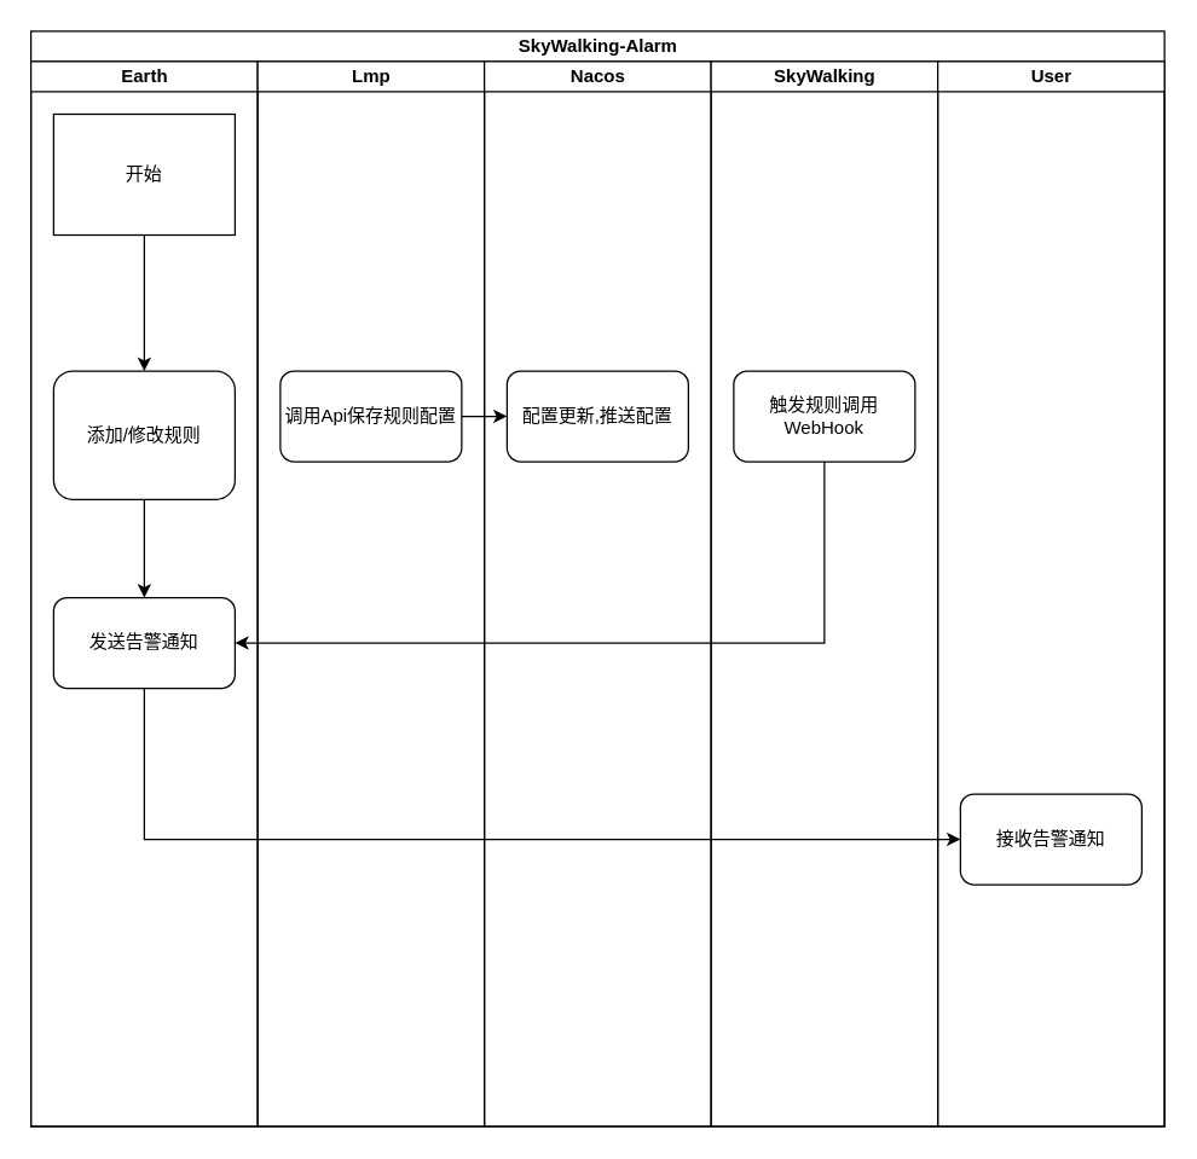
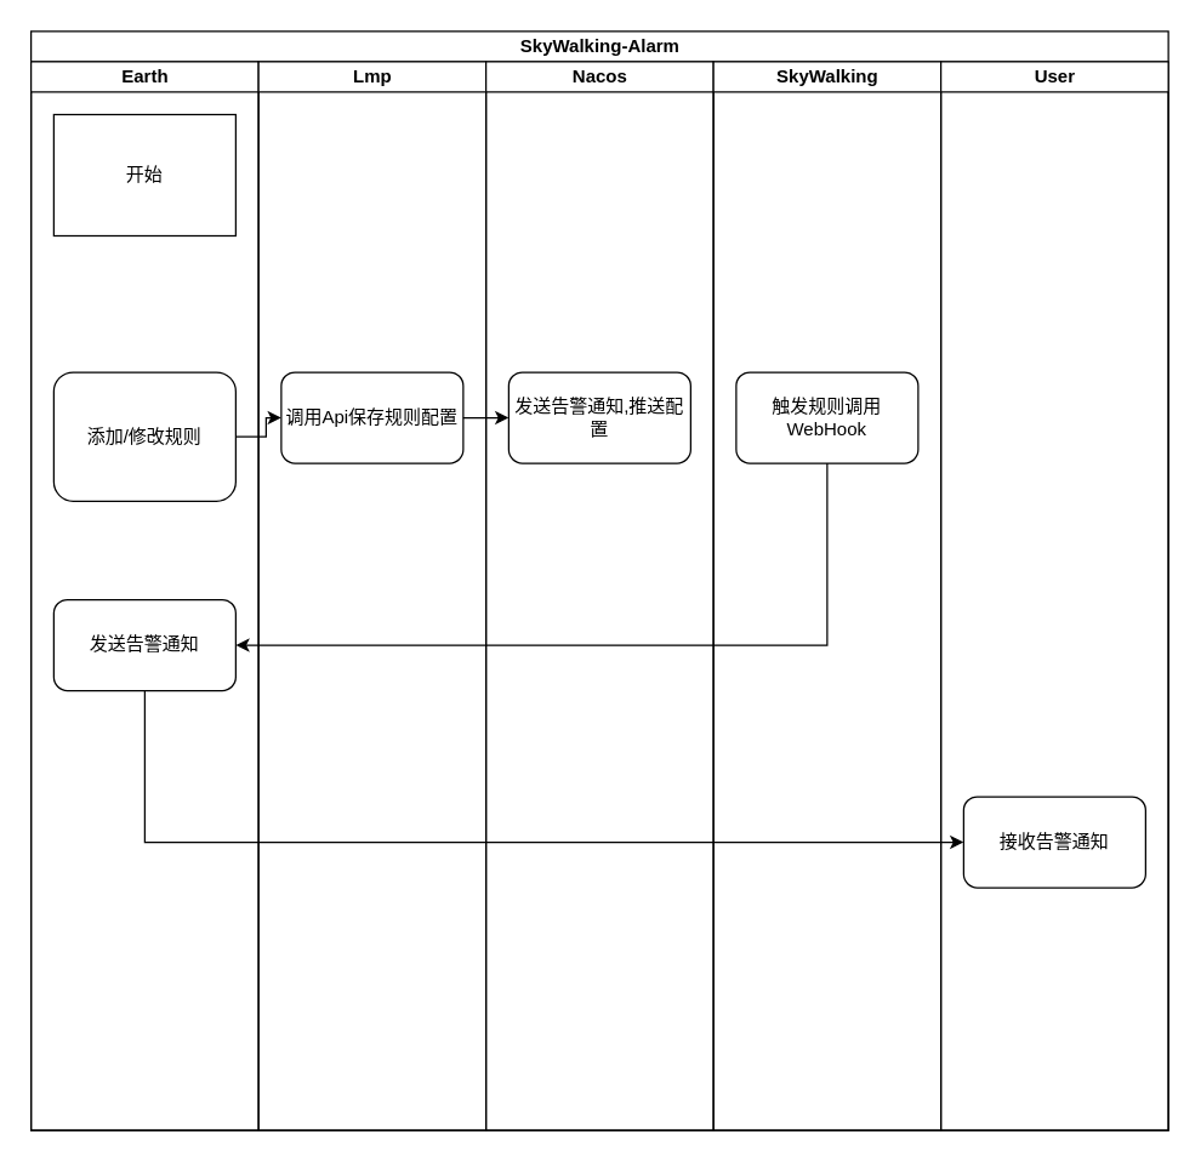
- <mxCell id="4" value="" style="edgeStyle=orthogonalEdgeStyle;rounded=0;orthogonalLoop=1;jettySize=auto;html=1;" edge="1" parent="3" source="5" target="6"><mxGeometry relative="1" as="geometry" /></mxCell>
- <mxCell id="11" value="配置更新,推送配置" style="rounded=1;whiteSpace=wrap;html=1;" vertex="1" parent="10"><mxGeometry x="15" y="205" width="120" height="60" as="geometry" /></mxCell>
+ <mxCell id="11" value="发送告警通知,推送配置" style="rounded=1;whiteSpace=wrap;html=1;" vertex="1" parent="10"><mxGeometry x="15" y="205" width="120" height="60" as="geometry" /></mxCell>
- <mxCell id="16" value="" style="edgeStyle=orthogonalEdgeStyle;rounded=0;orthogonalLoop=1;jettySize=auto;html=1;" edge="1" parent="2" source="6" target="7"><mxGeometry relative="1" as="geometry" /></mxCell>
+ <mxCell id="16" value="" style="edgeStyle=orthogonalEdgeStyle;rounded=0;orthogonalLoop=1;jettySize=auto;html=1;" edge="1" parent="2" source="6" target="9"><mxGeometry relative="1" as="geometry" /></mxCell>
